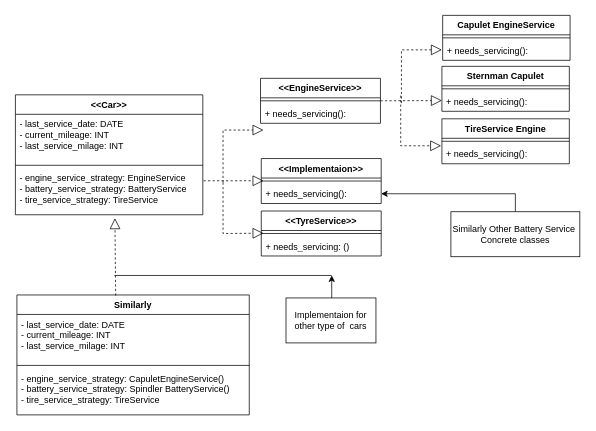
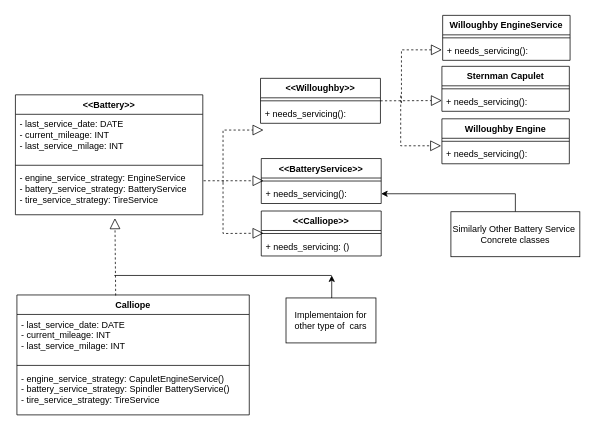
- <mxCell id="18" value="Capulet EngineService" style="swimlane;fontStyle=1;align=center;verticalAlign=top;childLayout=stackLayout;horizontal=1;startSize=26;horizontalStack=0;resizeParent=1;resizeParentMax=0;resizeLast=0;collapsible=1;marginBottom=0;whiteSpace=wrap;html=1;" vertex="1" parent="1"><mxGeometry x="590" y="20" width="170" height="60" as="geometry" /></mxCell>
+ <mxCell id="18" value="Willoughby EngineService" style="swimlane;fontStyle=1;align=center;verticalAlign=top;childLayout=stackLayout;horizontal=1;startSize=26;horizontalStack=0;resizeParent=1;resizeParentMax=0;resizeLast=0;collapsible=1;marginBottom=0;whiteSpace=wrap;html=1;" vertex="1" parent="1"><mxGeometry x="590" y="20" width="170" height="60" as="geometry" /></mxCell>
- <mxCell id="6" value="&amp;lt;&amp;lt;EngineService&amp;gt;&amp;gt;" style="swimlane;fontStyle=1;align=center;verticalAlign=top;childLayout=stackLayout;horizontal=1;startSize=26;horizontalStack=0;resizeParent=1;resizeParentMax=0;resizeLast=0;collapsible=1;marginBottom=0;whiteSpace=wrap;html=1;" vertex="1" parent="1"><mxGeometry x="347" y="104" width="160" height="60" as="geometry" /></mxCell>
+ <mxCell id="6" value="&amp;lt;&amp;lt;Willoughby&amp;gt;&amp;gt;" style="swimlane;fontStyle=1;align=center;verticalAlign=top;childLayout=stackLayout;horizontal=1;startSize=26;horizontalStack=0;resizeParent=1;resizeParentMax=0;resizeLast=0;collapsible=1;marginBottom=0;whiteSpace=wrap;html=1;" vertex="1" parent="1"><mxGeometry x="347" y="104" width="160" height="60" as="geometry" /></mxCell>
- <mxCell id="2" value="&amp;lt;&amp;lt;Car&amp;gt;&amp;gt;" style="swimlane;fontStyle=1;align=center;verticalAlign=top;childLayout=stackLayout;horizontal=1;startSize=26;horizontalStack=0;resizeParent=1;resizeParentMax=0;resizeLast=0;collapsible=1;marginBottom=0;whiteSpace=wrap;html=1;" vertex="1" parent="1"><mxGeometry x="20" y="126" width="250" height="160" as="geometry" /></mxCell>
+ <mxCell id="2" value="&amp;lt;&amp;lt;Battery&amp;gt;&amp;gt;" style="swimlane;fontStyle=1;align=center;verticalAlign=top;childLayout=stackLayout;horizontal=1;startSize=26;horizontalStack=0;resizeParent=1;resizeParentMax=0;resizeLast=0;collapsible=1;marginBottom=0;whiteSpace=wrap;html=1;" vertex="1" parent="1"><mxGeometry x="20" y="126" width="250" height="160" as="geometry" /></mxCell>
- <mxCell id="21" value="TireService Engine" style="swimlane;fontStyle=1;align=center;verticalAlign=top;childLayout=stackLayout;horizontal=1;startSize=26;horizontalStack=0;resizeParent=1;resizeParentMax=0;resizeLast=0;collapsible=1;marginBottom=0;whiteSpace=wrap;html=1;" vertex="1" parent="1"><mxGeometry x="589" y="158" width="170" height="60" as="geometry" /></mxCell>
+ <mxCell id="21" value="Willoughby Engine" style="swimlane;fontStyle=1;align=center;verticalAlign=top;childLayout=stackLayout;horizontal=1;startSize=26;horizontalStack=0;resizeParent=1;resizeParentMax=0;resizeLast=0;collapsible=1;marginBottom=0;whiteSpace=wrap;html=1;" vertex="1" parent="1"><mxGeometry x="589" y="158" width="170" height="60" as="geometry" /></mxCell>
- <mxCell id="9" value="&amp;lt;&amp;lt;Implementaion&amp;gt;&amp;gt;" style="swimlane;fontStyle=1;align=center;verticalAlign=top;childLayout=stackLayout;horizontal=1;startSize=26;horizontalStack=0;resizeParent=1;resizeParentMax=0;resizeLast=0;collapsible=1;marginBottom=0;whiteSpace=wrap;html=1;" vertex="1" parent="1"><mxGeometry x="348" y="211" width="160" height="60" as="geometry" /></mxCell>
+ <mxCell id="9" value="&amp;lt;&amp;lt;BatteryService&amp;gt;&amp;gt;" style="swimlane;fontStyle=1;align=center;verticalAlign=top;childLayout=stackLayout;horizontal=1;startSize=26;horizontalStack=0;resizeParent=1;resizeParentMax=0;resizeLast=0;collapsible=1;marginBottom=0;whiteSpace=wrap;html=1;" vertex="1" parent="1"><mxGeometry x="348" y="211" width="160" height="60" as="geometry" /></mxCell>
- <mxCell id="12" value="&amp;lt;&amp;lt;TyreService&amp;gt;&amp;gt;" style="swimlane;fontStyle=1;align=center;verticalAlign=top;childLayout=stackLayout;horizontal=1;startSize=26;horizontalStack=0;resizeParent=1;resizeParentMax=0;resizeLast=0;collapsible=1;marginBottom=0;whiteSpace=wrap;html=1;" vertex="1" parent="1"><mxGeometry x="348" y="281" width="160" height="60" as="geometry" /></mxCell>
+ <mxCell id="12" value="&amp;lt;&amp;lt;Calliope&amp;gt;&amp;gt;" style="swimlane;fontStyle=1;align=center;verticalAlign=top;childLayout=stackLayout;horizontal=1;startSize=26;horizontalStack=0;resizeParent=1;resizeParentMax=0;resizeLast=0;collapsible=1;marginBottom=0;whiteSpace=wrap;html=1;" vertex="1" parent="1"><mxGeometry x="348" y="281" width="160" height="60" as="geometry" /></mxCell>
- <mxCell id="29" value="Similarly" style="swimlane;fontStyle=1;align=center;verticalAlign=top;childLayout=stackLayout;horizontal=1;startSize=26;horizontalStack=0;resizeParent=1;resizeParentMax=0;resizeLast=0;collapsible=1;marginBottom=0;whiteSpace=wrap;html=1;" vertex="1" parent="1"><mxGeometry x="22" y="393" width="310" height="160" as="geometry" /></mxCell>
+ <mxCell id="29" value="Calliope" style="swimlane;fontStyle=1;align=center;verticalAlign=top;childLayout=stackLayout;horizontal=1;startSize=26;horizontalStack=0;resizeParent=1;resizeParentMax=0;resizeLast=0;collapsible=1;marginBottom=0;whiteSpace=wrap;html=1;" vertex="1" parent="1"><mxGeometry x="22" y="393" width="310" height="160" as="geometry" /></mxCell>
